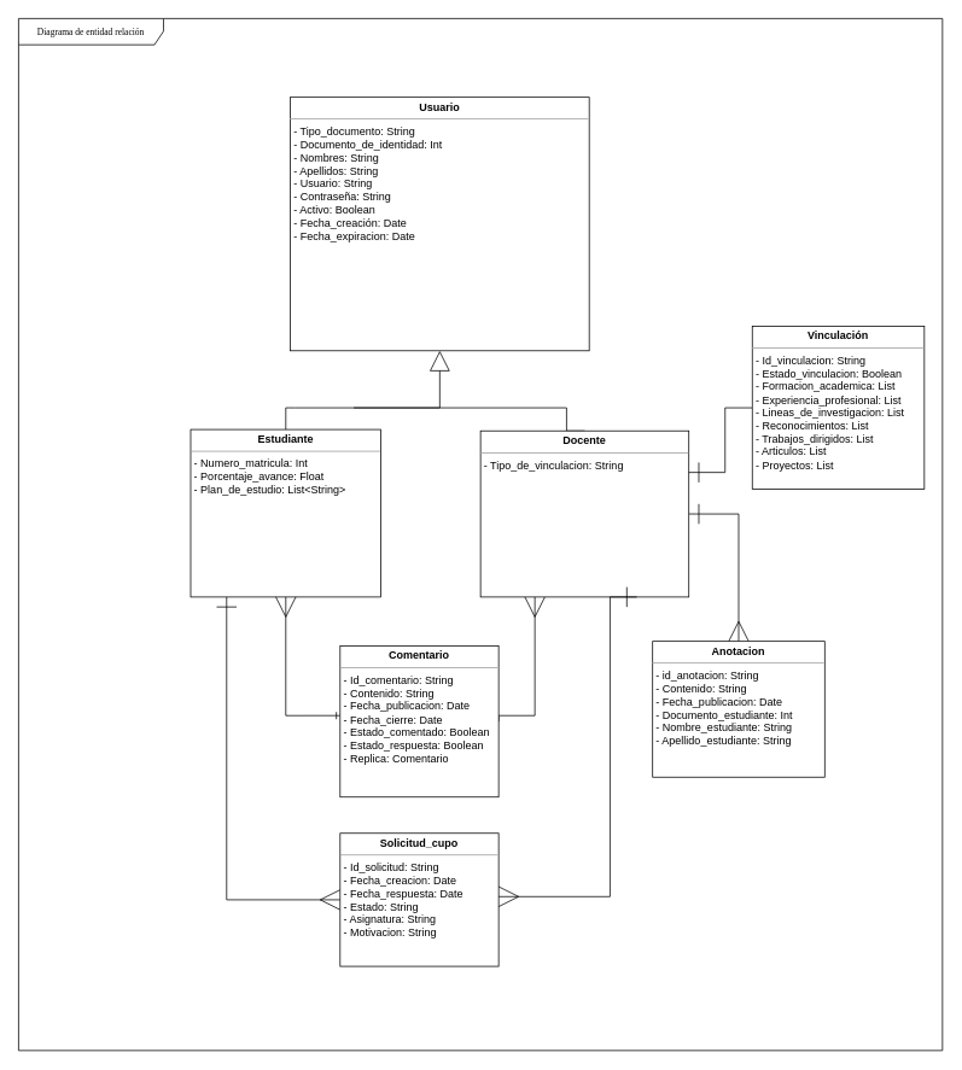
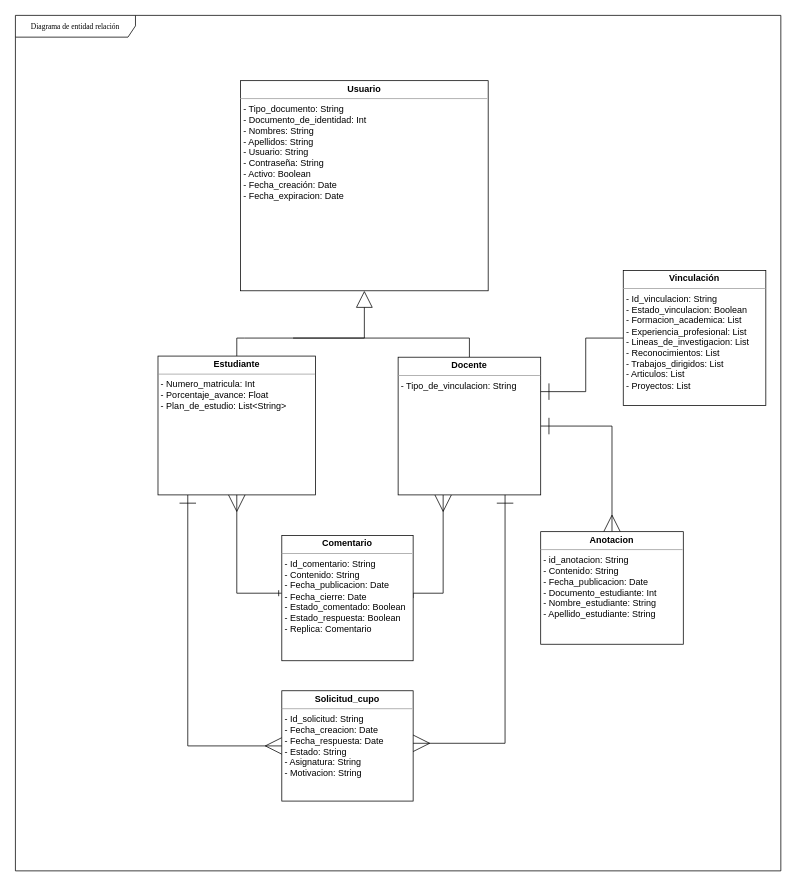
- <mxCell id="11" value="&lt;p style=&quot;margin: 0px ; margin-top: 4px ; text-align: center&quot;&gt;&lt;b&gt;Docente&lt;/b&gt;&lt;/p&gt;&lt;hr size=&quot;1&quot;&gt;&lt;p style=&quot;margin: 0px ; margin-left: 4px&quot;&gt;- Tipo_de_vinculacion: String&lt;/p&gt;&lt;p style=&quot;margin: 0px ; margin-left: 4px&quot;&gt;&lt;br&gt;&lt;/p&gt;&lt;p style=&quot;margin: 0px ; margin-left: 4px&quot;&gt;&lt;br&gt;&lt;/p&gt;&lt;p style=&quot;margin: 0px ; margin-left: 4px&quot;&gt;&lt;br&gt;&lt;/p&gt;&lt;p style=&quot;margin: 0px ; margin-left: 4px&quot;&gt;&lt;br&gt;&lt;/p&gt;&lt;p style=&quot;margin: 0px ; margin-left: 4px&quot;&gt;&lt;br&gt;&lt;/p&gt;" style="verticalAlign=top;align=left;overflow=fill;fontSize=12;fontFamily=Helvetica;html=1;rounded=0;shadow=0;comic=0;labelBackgroundColor=none;strokeWidth=1" vertex="1" parent="1"><mxGeometry x="530" y="475.5" width="230" height="183.5" as="geometry" /></mxCell>
+ <mxCell id="11" value="&lt;p style=&quot;margin: 0px ; margin-top: 4px ; text-align: center&quot;&gt;&lt;b&gt;Docente&lt;/b&gt;&lt;/p&gt;&lt;hr size=&quot;1&quot;&gt;&lt;p style=&quot;margin: 0px ; margin-left: 4px&quot;&gt;- Tipo_de_vinculacion: String&lt;/p&gt;&lt;p style=&quot;margin: 0px ; margin-left: 4px&quot;&gt;&lt;br&gt;&lt;/p&gt;&lt;p style=&quot;margin: 0px ; margin-left: 4px&quot;&gt;&lt;br&gt;&lt;/p&gt;&lt;p style=&quot;margin: 0px ; margin-left: 4px&quot;&gt;&lt;br&gt;&lt;/p&gt;&lt;p style=&quot;margin: 0px ; margin-left: 4px&quot;&gt;&lt;br&gt;&lt;/p&gt;&lt;p style=&quot;margin: 0px ; margin-left: 4px&quot;&gt;&lt;br&gt;&lt;/p&gt;" style="verticalAlign=top;align=left;overflow=fill;fontSize=12;fontFamily=Helvetica;html=1;rounded=0;shadow=0;comic=0;labelBackgroundColor=none;strokeWidth=1" vertex="1" parent="1"><mxGeometry x="530" y="475.5" width="190" height="183.5" as="geometry" /></mxCell>
